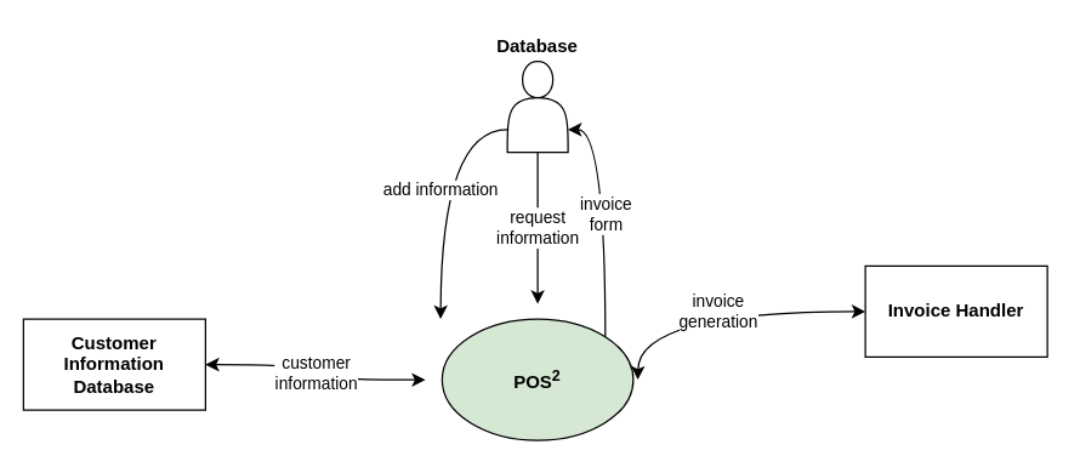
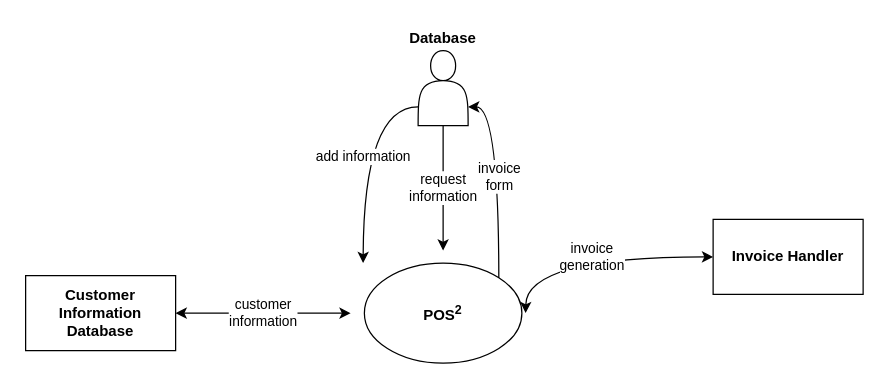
- <mxCell id="7" value="&lt;b&gt;Customer Information Database&lt;br&gt;&lt;/b&gt;" style="whiteSpace=wrap;html=1;align=center;treeFolding=1;treeMoving=1;container=1;recursiveResize=0;" vertex="1" parent="1"><mxGeometry x="15" y="210" width="120" height="60" as="geometry" /></mxCell>
+ <mxCell id="7" value="&lt;b&gt;Customer Information Database&lt;br&gt;&lt;/b&gt;" style="whiteSpace=wrap;html=1;align=center;treeFolding=1;treeMoving=1;container=1;recursiveResize=0;" vertex="1" parent="1"><mxGeometry x="20" y="220" width="120" height="60" as="geometry" /></mxCell>
- <mxCell id="9" value="&lt;b&gt;POS&lt;sup&gt;2&lt;/sup&gt;&lt;/b&gt;" style="ellipse;whiteSpace=wrap;html=1;align=center;container=1;recursiveResize=0;treeFolding=1;treeMoving=1;fillColor=#d5e8d4;" vertex="1" parent="1"><mxGeometry x="291" y="210" width="126" height="80" as="geometry" /></mxCell>
+ <mxCell id="9" value="&lt;b&gt;POS&lt;sup&gt;2&lt;/sup&gt;&lt;/b&gt;" style="ellipse;whiteSpace=wrap;html=1;align=center;container=1;recursiveResize=0;treeFolding=1;treeMoving=1;" vertex="1" parent="1"><mxGeometry x="291" y="210" width="126" height="80" as="geometry" /></mxCell>
